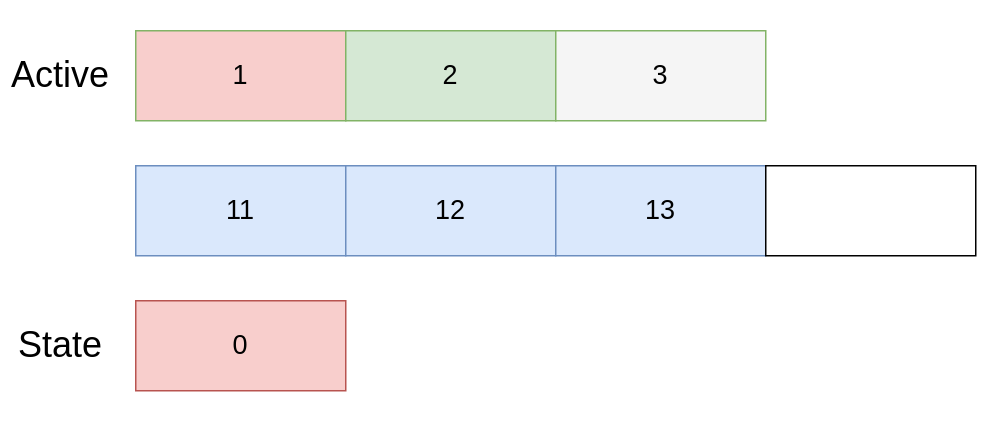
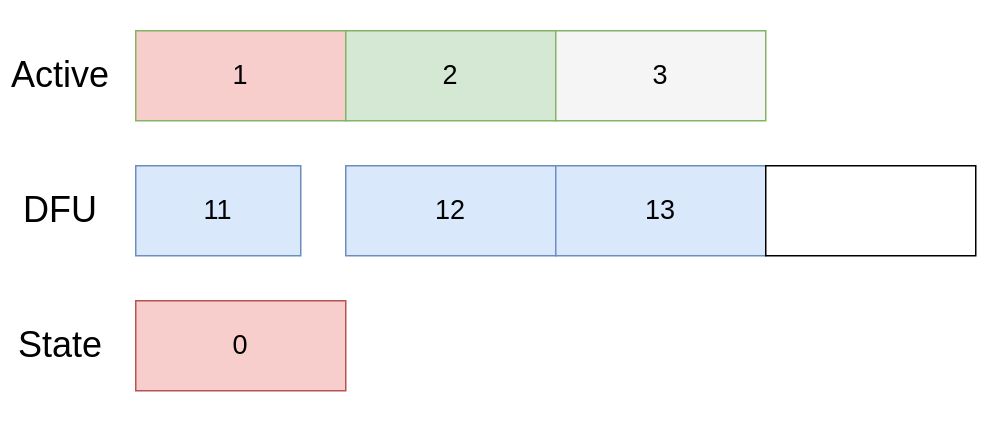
+ <mxCell id="11" value="&lt;font style=&quot;font-size: 24px&quot;&gt;DFU&lt;/font&gt;" style="text;html=1;strokeColor=none;fillColor=none;align=center;verticalAlign=middle;whiteSpace=wrap;rounded=0;" vertex="1" parent="1"><mxGeometry x="20" y="130" width="40" height="20" as="geometry" /></mxCell>
- <mxCell id="6" value="&lt;font style=&quot;font-size: 18px&quot;&gt;11&lt;/font&gt;" style="rounded=0;whiteSpace=wrap;html=1;fillColor=#dae8fc;strokeColor=#6c8ebf;" vertex="1" parent="1"><mxGeometry x="90" y="110" width="140" height="60" as="geometry" /></mxCell>
+ <mxCell id="6" value="&lt;font style=&quot;font-size: 18px&quot;&gt;11&lt;/font&gt;" style="rounded=0;whiteSpace=wrap;html=1;fillColor=#dae8fc;strokeColor=#6c8ebf;" vertex="1" parent="1"><mxGeometry x="90" y="110" width="110" height="60" as="geometry" /></mxCell>
